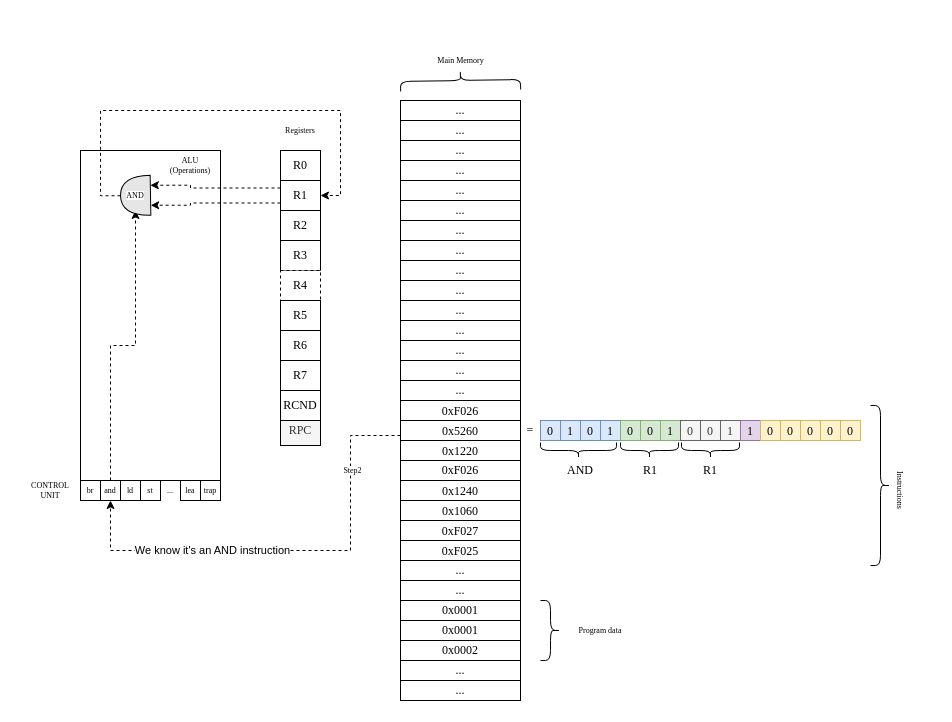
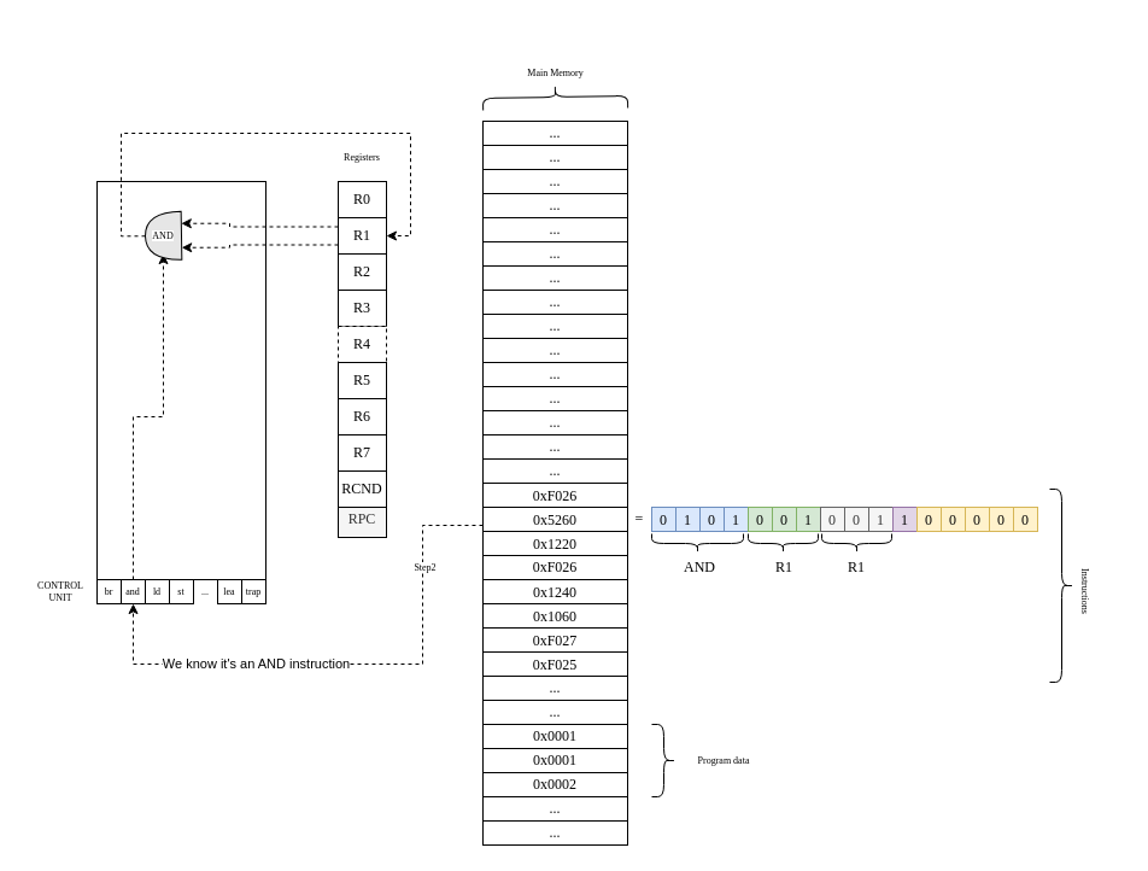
- <mxCell id="87" value="ALU (Operations)" style="text;html=1;strokeColor=none;fillColor=none;align=center;verticalAlign=middle;whiteSpace=wrap;rounded=0;labelBackgroundColor=#FFFFFF;fontFamily=Verdana;fontSize=8;fontColor=#000000;" parent="1" vertex="1"><mxGeometry x="160" y="150" width="60" height="30" as="geometry" /></mxCell>
